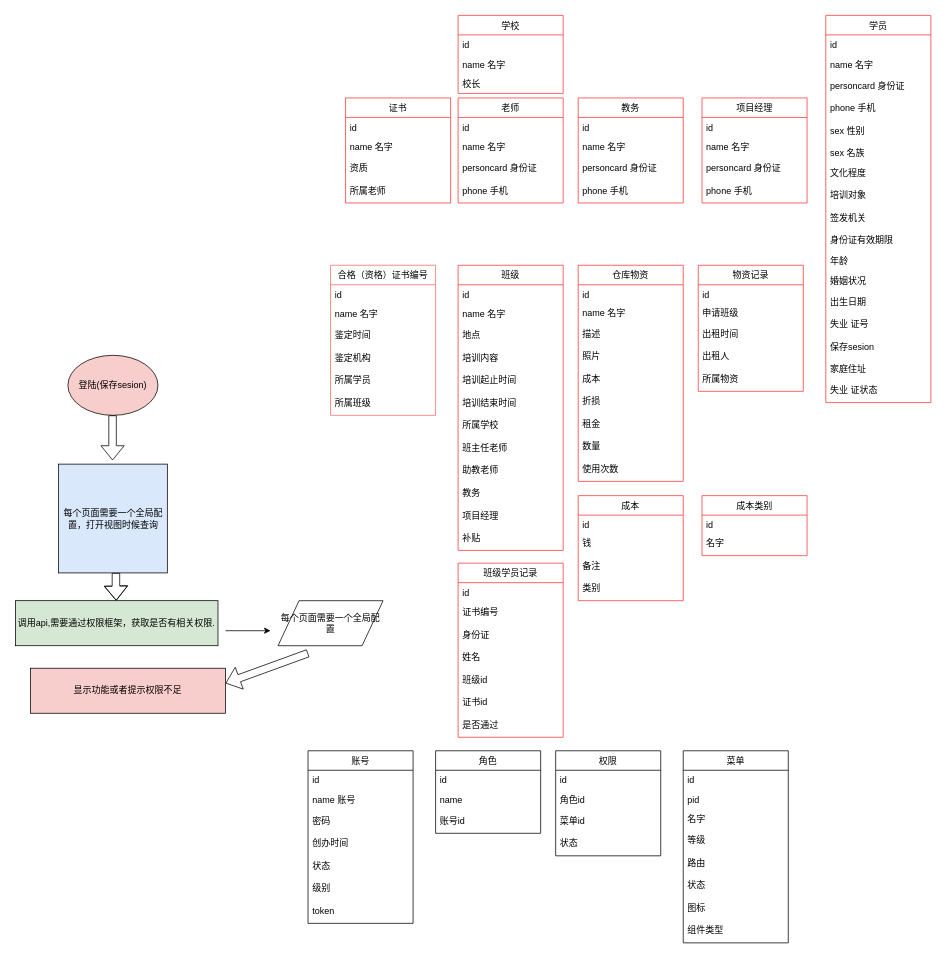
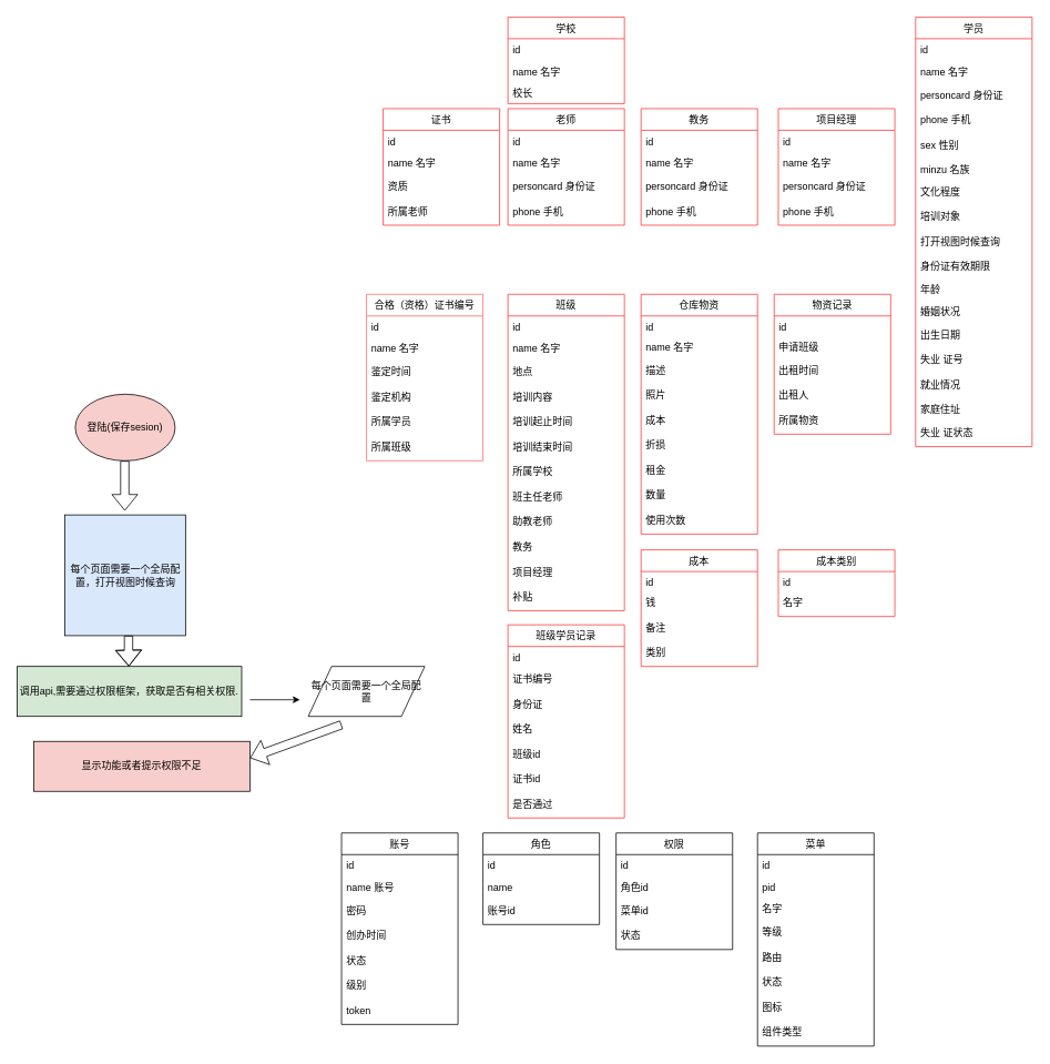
- <mxCell id="22" value="sex 名族" style="text;strokeColor=none;fillColor=none;align=left;verticalAlign=top;spacingLeft=4;spacingRight=4;overflow=hidden;rotatable=0;points=[[0,0.5],[1,0.5]];portConstraint=eastwest;" parent="16" vertex="1"><mxGeometry y="170" width="140" height="26" as="geometry" /></mxCell>
+ <mxCell id="22" value="minzu 名族" style="text;strokeColor=none;fillColor=none;align=left;verticalAlign=top;spacingLeft=4;spacingRight=4;overflow=hidden;rotatable=0;points=[[0,0.5],[1,0.5]];portConstraint=eastwest;" parent="16" vertex="1"><mxGeometry y="170" width="140" height="26" as="geometry" /></mxCell>
- <mxCell id="25" value="签发机关" style="text;strokeColor=none;fillColor=none;align=left;verticalAlign=top;spacingLeft=4;spacingRight=4;overflow=hidden;rotatable=0;points=[[0,0.5],[1,0.5]];portConstraint=eastwest;" parent="16" vertex="1"><mxGeometry y="256" width="140" height="30" as="geometry" /></mxCell>
+ <mxCell id="25" value="打开视图时候查询" style="text;strokeColor=none;fillColor=none;align=left;verticalAlign=top;spacingLeft=4;spacingRight=4;overflow=hidden;rotatable=0;points=[[0,0.5],[1,0.5]];portConstraint=eastwest;" parent="16" vertex="1"><mxGeometry y="256" width="140" height="30" as="geometry" /></mxCell>
- <mxCell id="31" value="保存sesion" style="text;strokeColor=none;fillColor=none;align=left;verticalAlign=top;spacingLeft=4;spacingRight=4;overflow=hidden;rotatable=0;points=[[0,0.5],[1,0.5]];portConstraint=eastwest;" parent="16" vertex="1"><mxGeometry y="428" width="140" height="30" as="geometry" /></mxCell>
+ <mxCell id="31" value="就业情况" style="text;strokeColor=none;fillColor=none;align=left;verticalAlign=top;spacingLeft=4;spacingRight=4;overflow=hidden;rotatable=0;points=[[0,0.5],[1,0.5]];portConstraint=eastwest;" parent="16" vertex="1"><mxGeometry y="428" width="140" height="30" as="geometry" /></mxCell>
